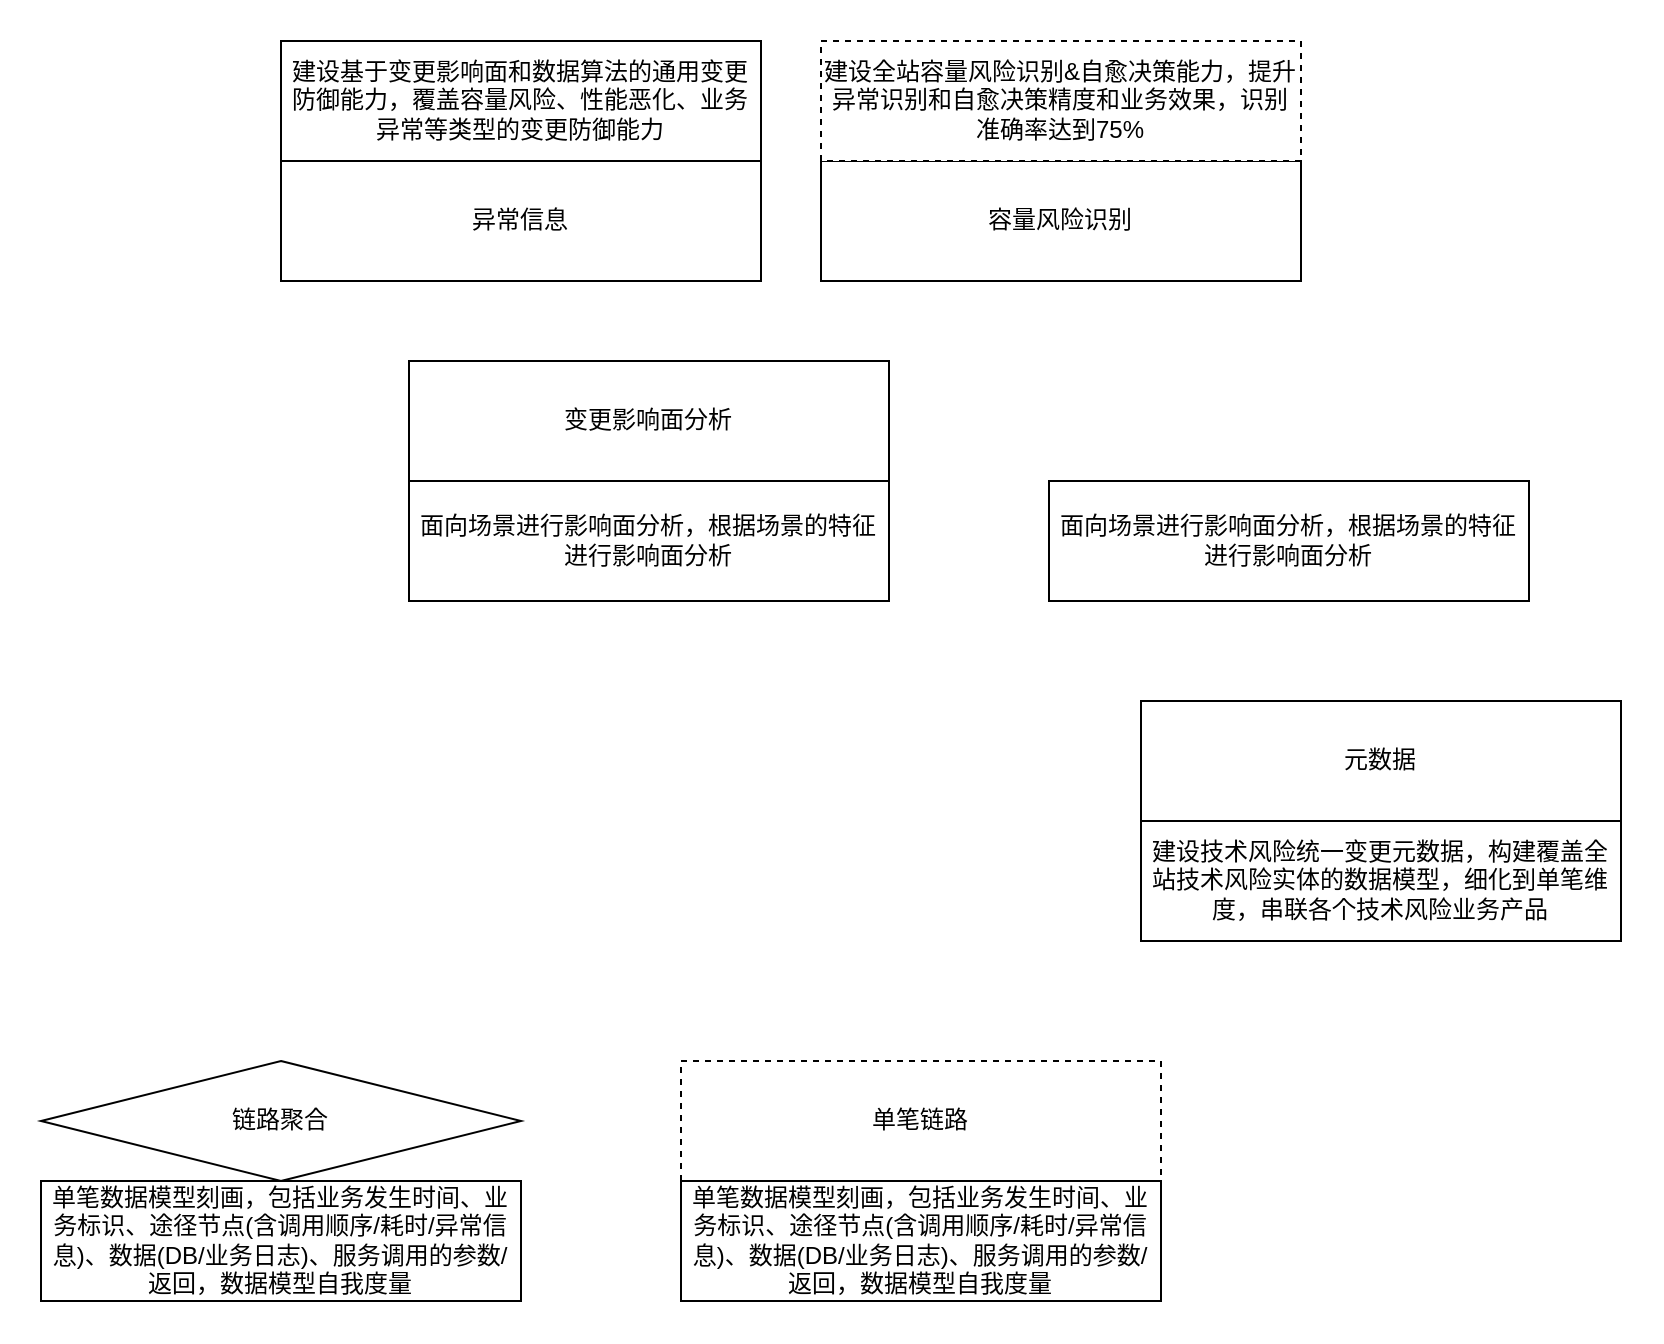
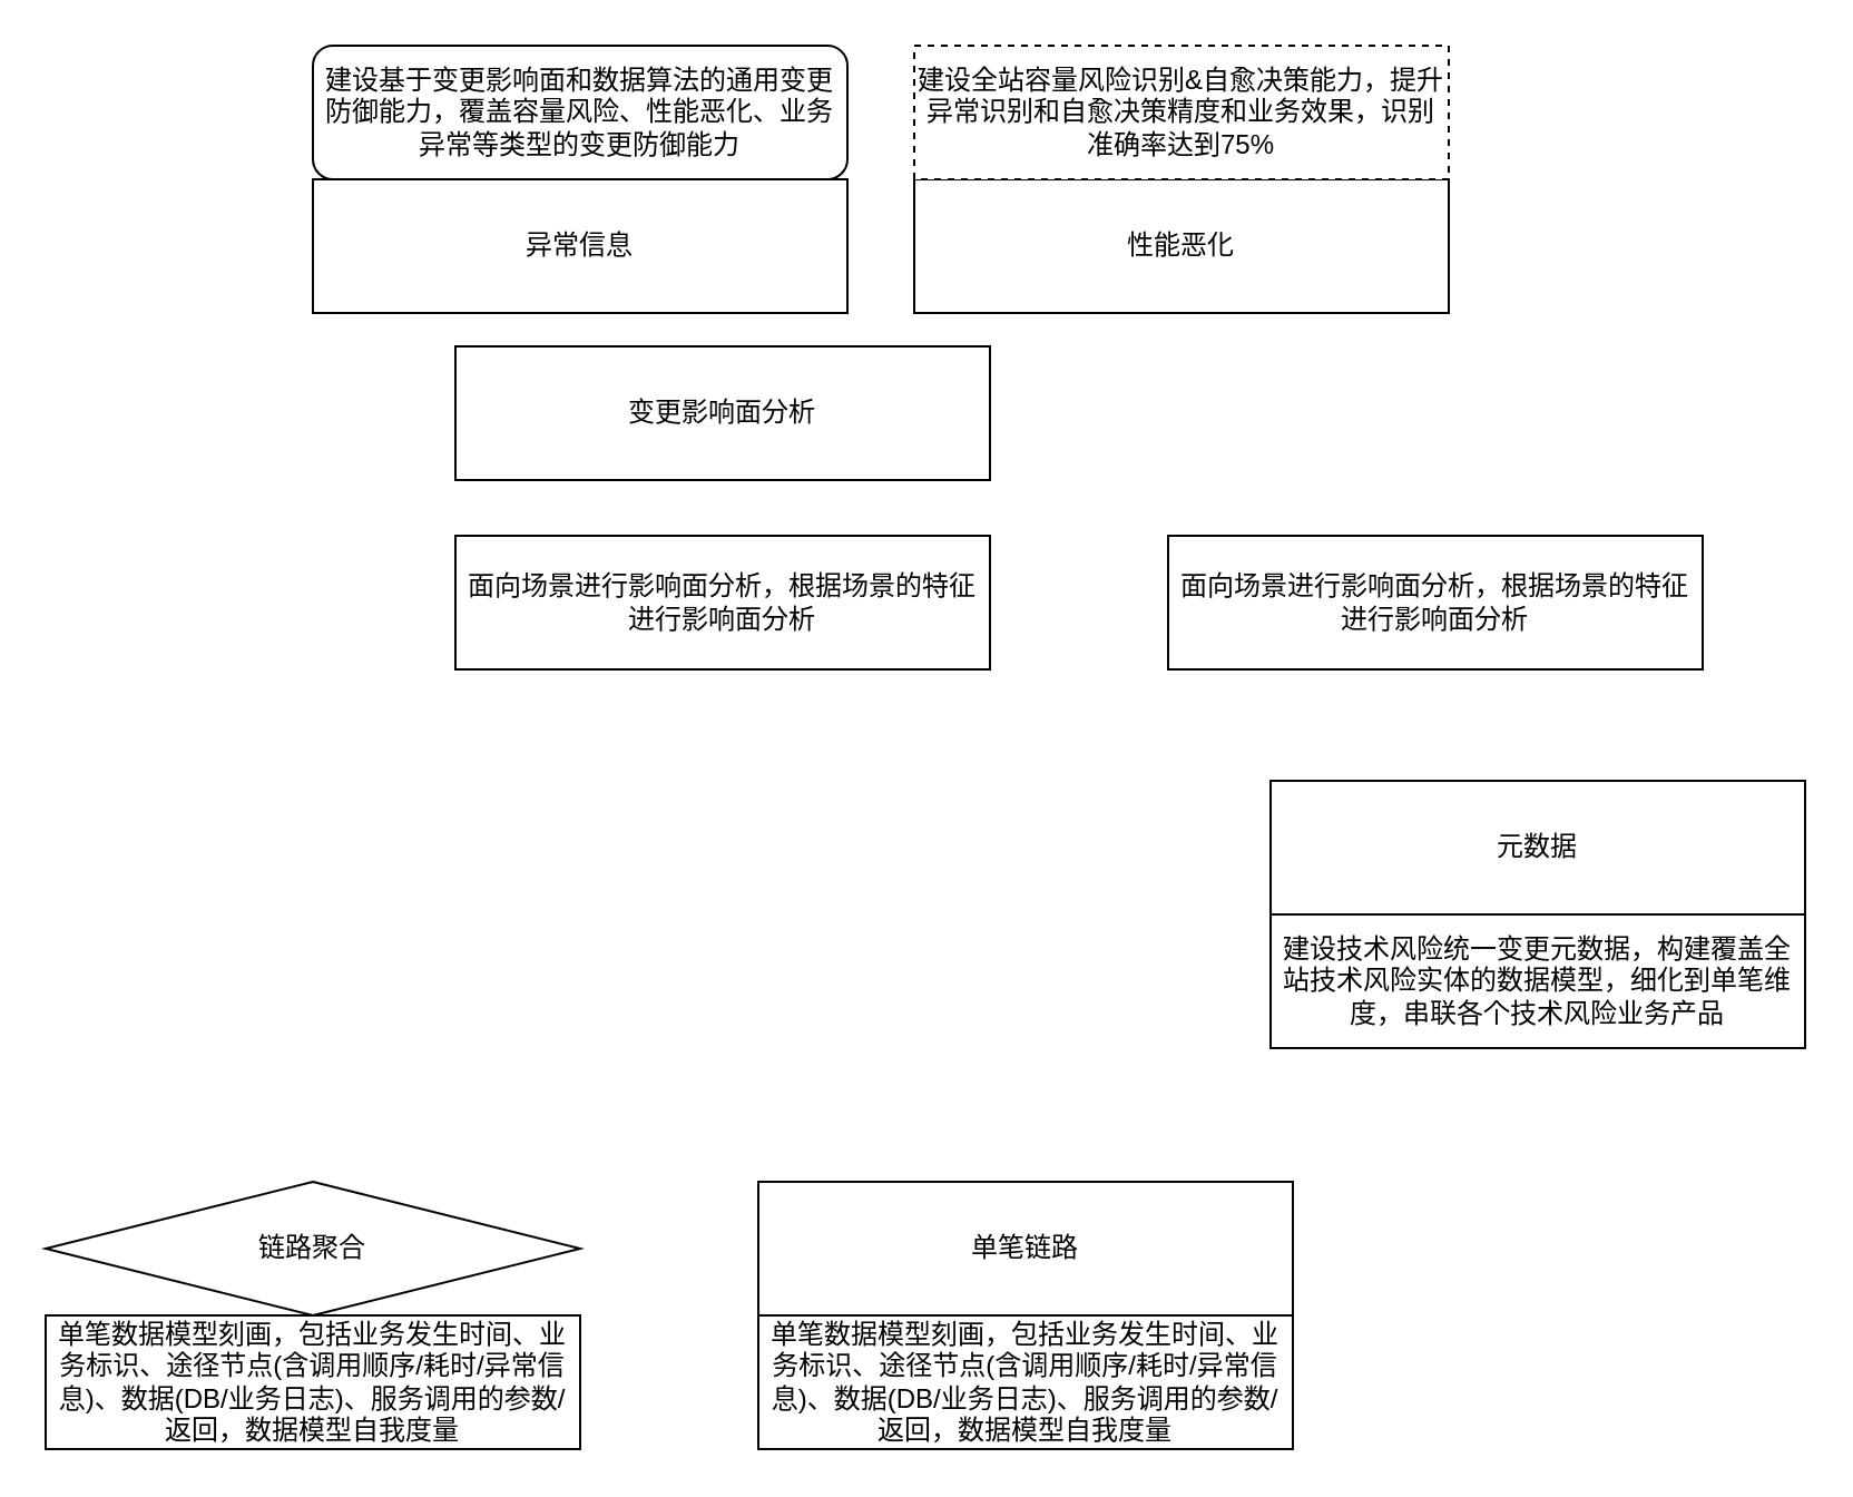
- <mxCell id="7" value="建设基于变更影响面和数据算法的通用变更防御能力，覆盖容量风险、性能恶化、业务异常等类型的变更防御能力" style="rounded=0;whiteSpace=wrap;html=1;" vertex="1" parent="1"><mxGeometry x="140" y="20" width="240" height="60" as="geometry" /></mxCell>
+ <mxCell id="7" value="建设基于变更影响面和数据算法的通用变更防御能力，覆盖容量风险、性能恶化、业务异常等类型的变更防御能力" style="whiteSpace=wrap;html=1;rounded=1;" vertex="1" parent="1"><mxGeometry x="140" y="20" width="240" height="60" as="geometry" /></mxCell>
- <mxCell id="3" value="容量风险识别" style="rounded=0;whiteSpace=wrap;html=1;" vertex="1" parent="1"><mxGeometry x="410" y="80" width="240" height="60" as="geometry" /></mxCell>
+ <mxCell id="3" value="性能恶化" style="rounded=0;whiteSpace=wrap;html=1;" vertex="1" parent="1"><mxGeometry x="410" y="80" width="240" height="60" as="geometry" /></mxCell>
- <mxCell id="5" value="变更影响面分析" style="rounded=0;whiteSpace=wrap;html=1;" vertex="1" parent="1"><mxGeometry x="204" y="180" width="240" height="60" as="geometry" /></mxCell>
+ <mxCell id="5" value="变更影响面分析" style="rounded=0;whiteSpace=wrap;html=1;" vertex="1" parent="1"><mxGeometry x="204" y="155" width="240" height="60" as="geometry" /></mxCell>
- <mxCell id="11" value="单笔链路" style="rounded=0;whiteSpace=wrap;html=1;dashed=1;" vertex="1" parent="1"><mxGeometry x="340" y="530" width="240" height="60" as="geometry" /></mxCell>
+ <mxCell id="11" value="单笔链路" style="rounded=0;whiteSpace=wrap;html=1;" vertex="1" parent="1"><mxGeometry x="340" y="530" width="240" height="60" as="geometry" /></mxCell>
